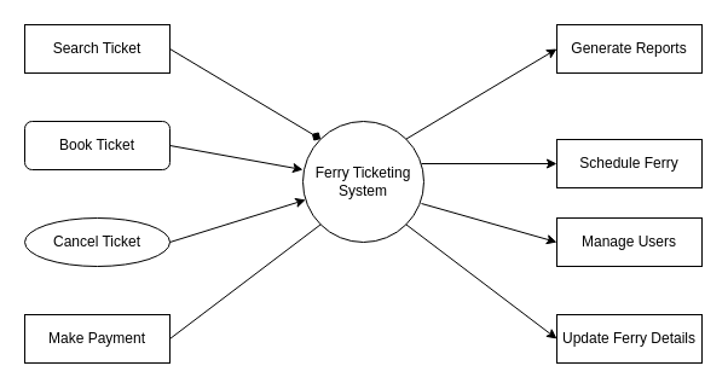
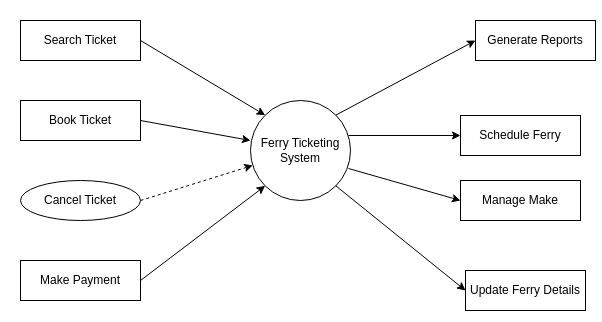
- <mxCell id="3" value="Generate Reports" style="rounded=0;whiteSpace=wrap;html=1;" parent="1" vertex="1"><mxGeometry x="460" y="20" width="120" height="40" as="geometry" /></mxCell>
+ <mxCell id="3" value="Generate Reports" style="rounded=0;whiteSpace=wrap;html=1;" parent="1" vertex="1"><mxGeometry x="475" y="20" width="120" height="40" as="geometry" /></mxCell>
- <mxCell id="16" value="" style="endArrow=diamond;html=1;rounded=0;exitX=1;exitY=0.5;exitDx=0;exitDy=0;entryX=0;entryY=0;entryDx=0;entryDy=0;" parent="1" source="7" target="2" edge="1"><mxGeometry width="50" height="50" relative="1" as="geometry"><mxPoint x="290" y="200" as="sourcePoint" /><mxPoint x="340" y="150" as="targetPoint" /></mxGeometry></mxCell>
+ <mxCell id="16" value="" style="endArrow=classic;html=1;rounded=0;exitX=1;exitY=0.5;exitDx=0;exitDy=0;entryX=0;entryY=0;entryDx=0;entryDy=0;" parent="1" source="7" target="2" edge="1"><mxGeometry width="50" height="50" relative="1" as="geometry"><mxPoint x="290" y="200" as="sourcePoint" /><mxPoint x="340" y="150" as="targetPoint" /></mxGeometry></mxCell>
- <mxCell id="8" value="Book Ticket" style="whiteSpace=wrap;html=1;rounded=1;" parent="1" vertex="1"><mxGeometry x="20" y="100" width="120" height="40" as="geometry" /></mxCell>
+ <mxCell id="8" value="Book Ticket" style="rounded=0;whiteSpace=wrap;html=1;" parent="1" vertex="1"><mxGeometry x="20" y="100" width="120" height="40" as="geometry" /></mxCell>
- <mxCell id="14" value="" style="endArrow=classic;html=1;rounded=0;exitX=1;exitY=0.5;exitDx=0;exitDy=0;" parent="1" source="9" target="2" edge="1"><mxGeometry width="50" height="50" relative="1" as="geometry"><mxPoint x="290" y="200" as="sourcePoint" /><mxPoint x="340" y="150" as="targetPoint" /></mxGeometry></mxCell>
+ <mxCell id="14" value="" style="endArrow=classic;html=1;rounded=0;exitX=1;exitY=0.5;exitDx=0;exitDy=0;dashed=1;" parent="1" source="9" target="2" edge="1"><mxGeometry width="50" height="50" relative="1" as="geometry"><mxPoint x="290" y="200" as="sourcePoint" /><mxPoint x="340" y="150" as="targetPoint" /></mxGeometry></mxCell>
- <mxCell id="13" value="" style="endArrow=none;html=1;rounded=0;exitX=1;exitY=0.5;exitDx=0;exitDy=0;entryX=0;entryY=1;entryDx=0;entryDy=0;" parent="1" source="10" target="2" edge="1"><mxGeometry width="50" height="50" relative="1" as="geometry"><mxPoint x="290" y="200" as="sourcePoint" /><mxPoint x="340" y="150" as="targetPoint" /></mxGeometry></mxCell>
+ <mxCell id="13" value="" style="endArrow=classic;html=1;rounded=0;exitX=1;exitY=0.5;exitDx=0;exitDy=0;entryX=0;entryY=1;entryDx=0;entryDy=0;" parent="1" source="10" target="2" edge="1"><mxGeometry width="50" height="50" relative="1" as="geometry"><mxPoint x="290" y="200" as="sourcePoint" /><mxPoint x="340" y="150" as="targetPoint" /></mxGeometry></mxCell>
- <mxCell id="5" value="Manage Users" style="rounded=0;whiteSpace=wrap;html=1;" parent="1" vertex="1"><mxGeometry x="460" y="180" width="120" height="40" as="geometry" /></mxCell>
+ <mxCell id="5" value="Manage Make" style="rounded=0;whiteSpace=wrap;html=1;" parent="1" vertex="1"><mxGeometry x="460" y="180" width="120" height="40" as="geometry" /></mxCell>
- <mxCell id="6" value="Update Ferry Details" style="rounded=0;whiteSpace=wrap;html=1;" parent="1" vertex="1"><mxGeometry x="460" y="260" width="120" height="40" as="geometry" /></mxCell>
+ <mxCell id="6" value="Update Ferry Details" style="rounded=0;whiteSpace=wrap;html=1;" parent="1" vertex="1"><mxGeometry x="465" y="270" width="120" height="40" as="geometry" /></mxCell>
